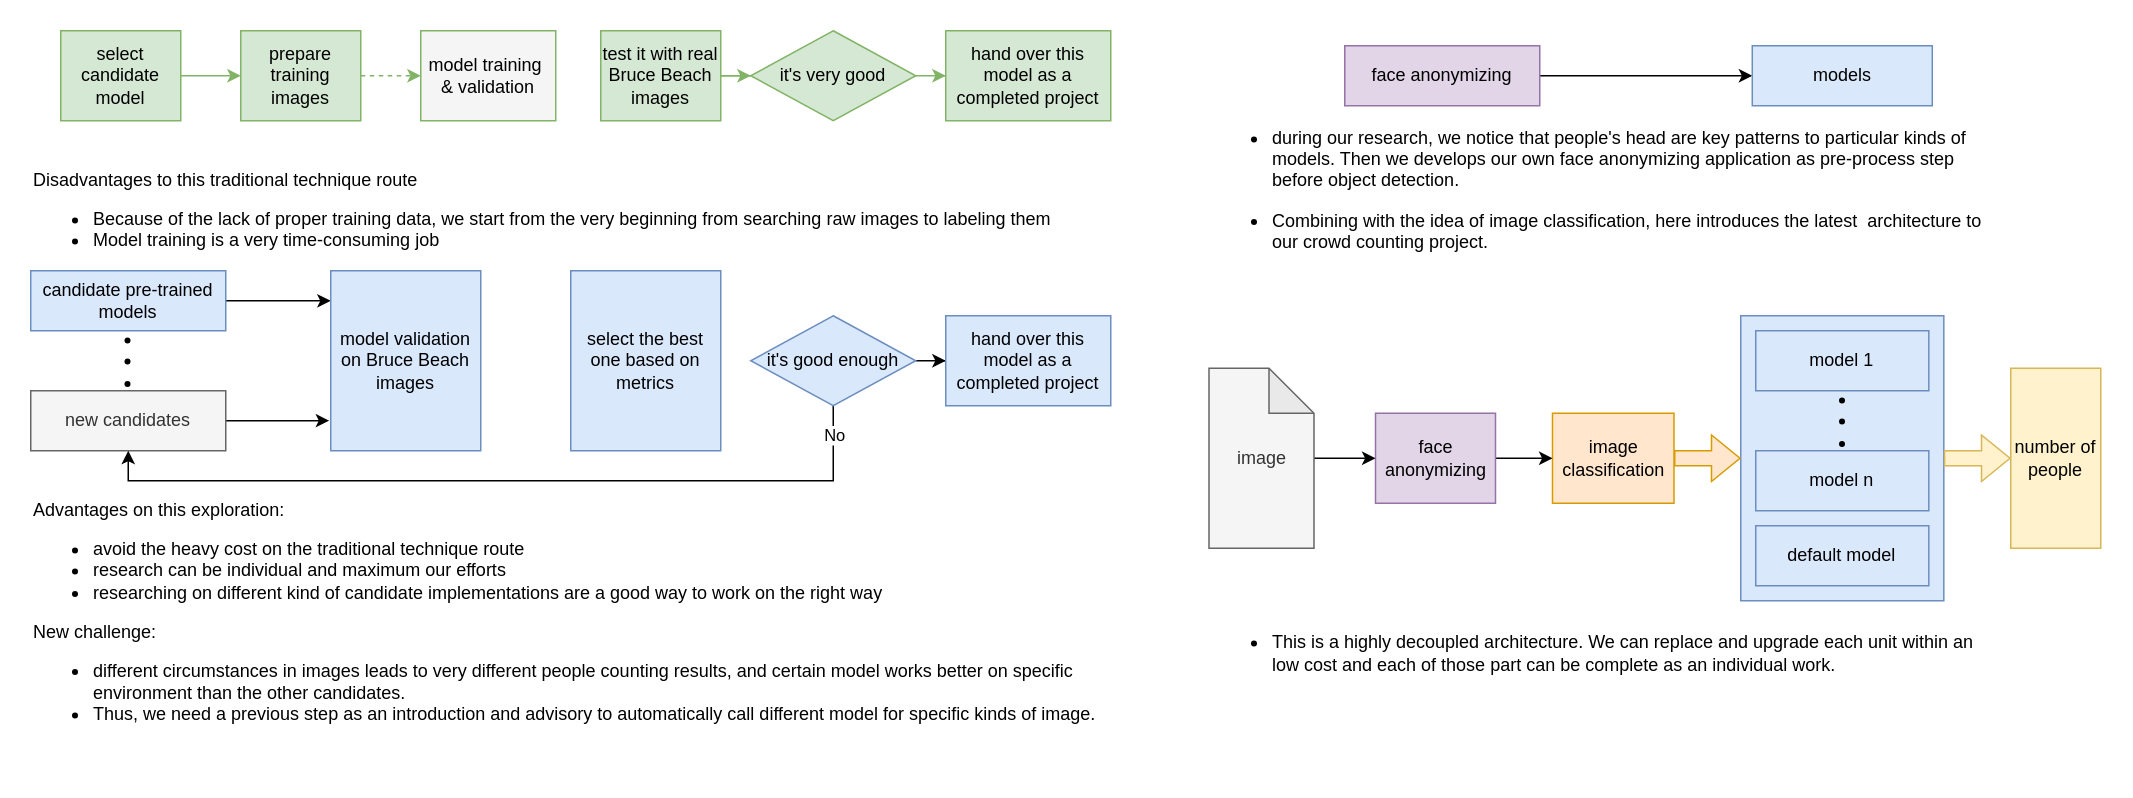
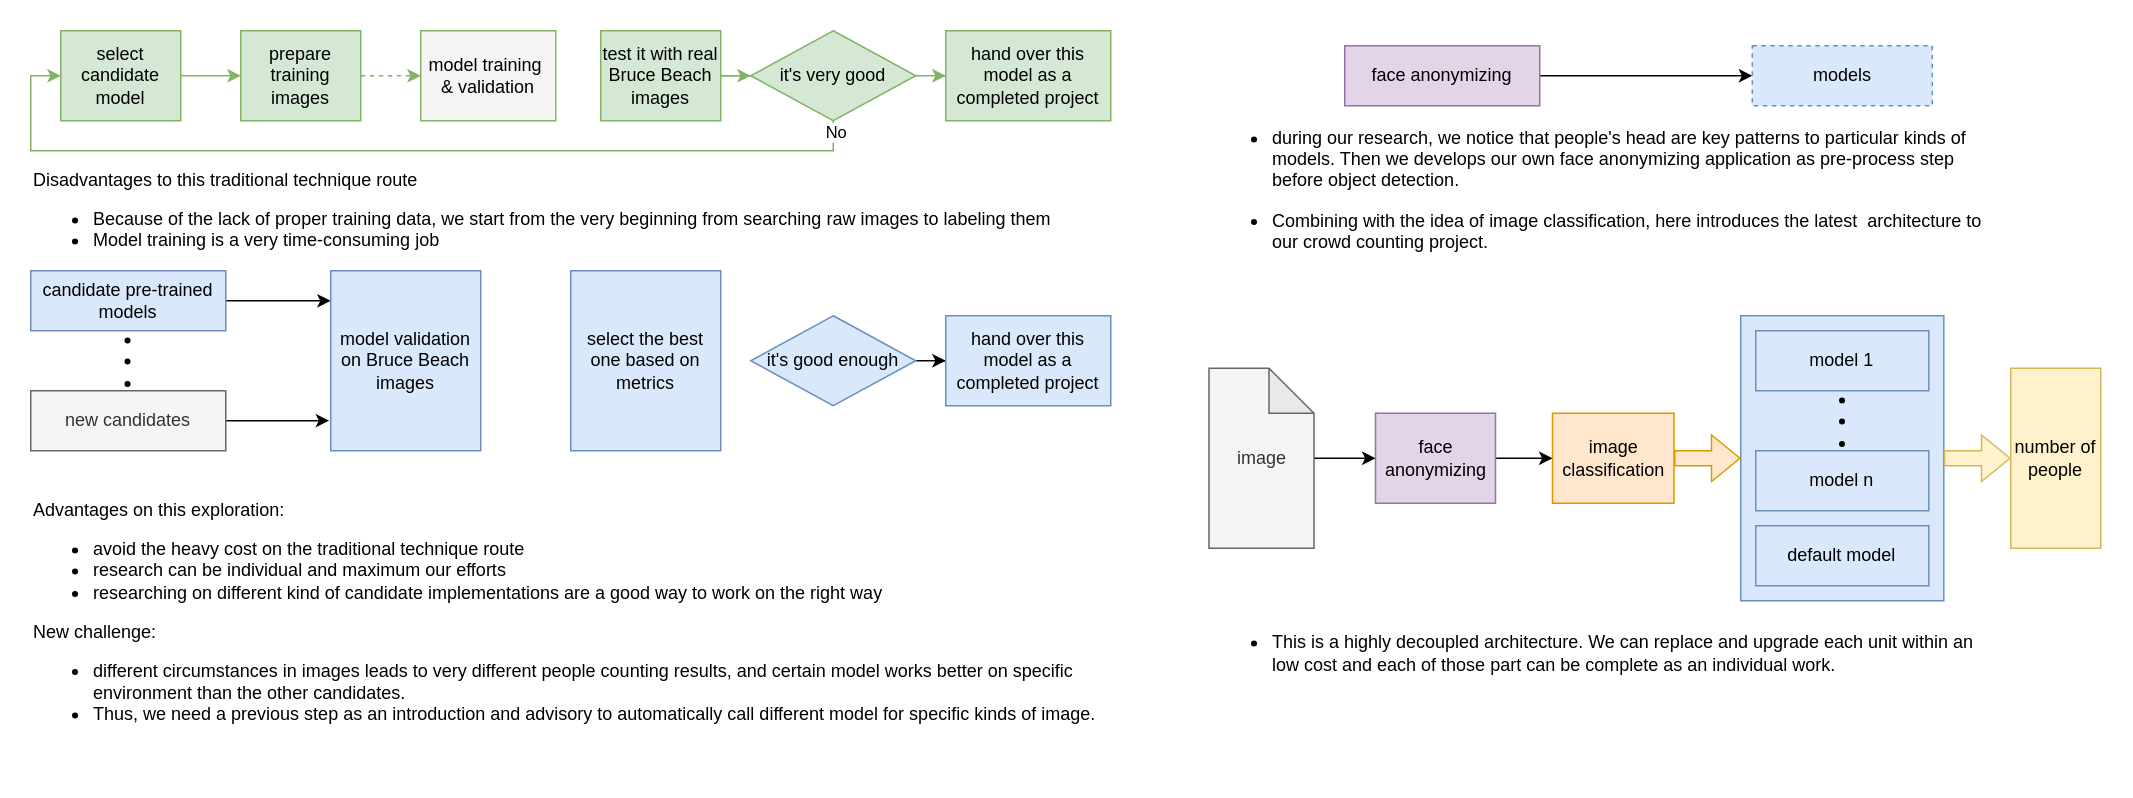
- <mxCell id="36" value="models" style="rounded=0;whiteSpace=wrap;html=1;fontFamily=Helvetica;fontSize=12;align=center;fillColor=#dae8fc;strokeColor=#6c8ebf;" parent="1" vertex="1"><mxGeometry x="1167.69" y="30" width="120" height="40" as="geometry" /></mxCell>
+ <mxCell id="36" value="models" style="rounded=0;whiteSpace=wrap;html=1;fontFamily=Helvetica;fontSize=12;align=center;fillColor=#dae8fc;strokeColor=#6c8ebf;dashed=1;" parent="1" vertex="1"><mxGeometry x="1167.69" y="30" width="120" height="40" as="geometry" /></mxCell>
+ <mxCell id="13" style="edgeStyle=orthogonalEdgeStyle;rounded=0;orthogonalLoop=1;jettySize=auto;html=1;exitX=0.5;exitY=1;exitDx=0;exitDy=0;entryX=0;entryY=0.5;entryDx=0;entryDy=0;fillColor=#d5e8d4;strokeColor=#82b366;" parent="1" source="15" target="4" edge="1"><mxGeometry relative="1" as="geometry"><Array as="points"><mxPoint x="555" y="100" /><mxPoint x="20" y="100" /><mxPoint x="20" y="50" /></Array></mxGeometry></mxCell>
+ <mxCell id="14" value="No" style="edgeLabel;html=1;align=center;verticalAlign=middle;resizable=0;points=[];" parent="13" vertex="1" connectable="0"><mxGeometry x="-0.978" y="1" relative="1" as="geometry"><mxPoint as="offset" /></mxGeometry></mxCell>
- <mxCell id="25" style="edgeStyle=orthogonalEdgeStyle;rounded=0;orthogonalLoop=1;jettySize=auto;html=1;exitX=0.5;exitY=1;exitDx=0;exitDy=0;entryX=0.5;entryY=1;entryDx=0;entryDy=0;" parent="1" source="27" target="20" edge="1"><mxGeometry relative="1" as="geometry" /></mxCell>
- <mxCell id="26" value="No" style="edgeLabel;html=1;align=center;verticalAlign=middle;resizable=0;points=[];" parent="25" vertex="1" connectable="0"><mxGeometry x="-0.93" relative="1" as="geometry"><mxPoint as="offset" /></mxGeometry></mxCell>
